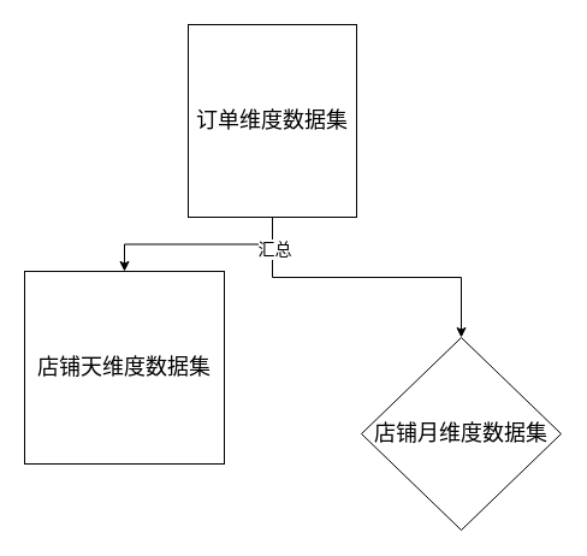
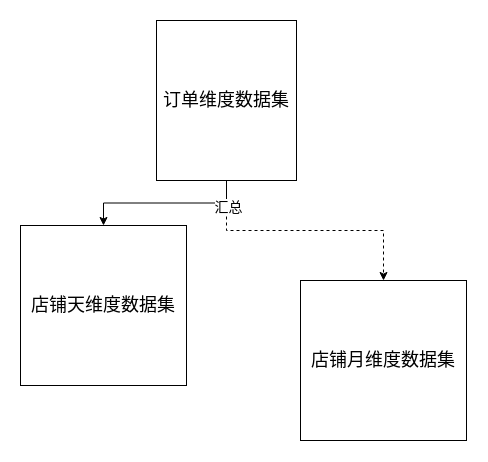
- <mxCell id="3" style="edgeStyle=orthogonalEdgeStyle;rounded=0;orthogonalLoop=1;jettySize=auto;html=1;exitX=0.5;exitY=1;exitDx=0;exitDy=0;" edge="1" parent="1" source="5" target="6"><mxGeometry relative="1" as="geometry" /></mxCell>
+ <mxCell id="3" style="edgeStyle=orthogonalEdgeStyle;rounded=0;orthogonalLoop=1;jettySize=auto;html=1;exitX=0.5;exitY=1;exitDx=0;exitDy=0;dashed=1;" edge="1" parent="1" source="5" target="6"><mxGeometry relative="1" as="geometry" /></mxCell>
- <mxCell id="6" value="&lt;font style=&quot;font-size: 18px;&quot;&gt;店铺月维度数据集&lt;/font&gt;" style="rhombus;whiteSpace=wrap;html=1;" vertex="1" parent="1"><mxGeometry x="300" y="280" width="166" height="160" as="geometry" /></mxCell>
+ <mxCell id="6" value="&lt;font style=&quot;font-size: 18px;&quot;&gt;店铺月维度数据集&lt;/font&gt;" style="rounded=0;whiteSpace=wrap;html=1;" vertex="1" parent="1"><mxGeometry x="300" y="280" width="166" height="160" as="geometry" /></mxCell>
